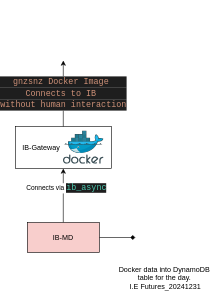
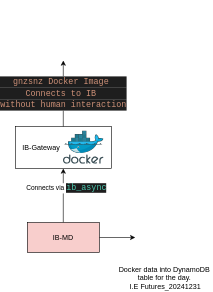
- <mxCell id="5" style="edgeStyle=orthogonalEdgeStyle;rounded=0;orthogonalLoop=1;jettySize=auto;html=1;endArrow=diamond;" edge="1" parent="1" source="6" target="11"><mxGeometry relative="1" as="geometry" /></mxCell>
+ <mxCell id="5" style="edgeStyle=orthogonalEdgeStyle;rounded=0;orthogonalLoop=1;jettySize=auto;html=1;" edge="1" parent="1" source="6" target="11"><mxGeometry relative="1" as="geometry" /></mxCell>
